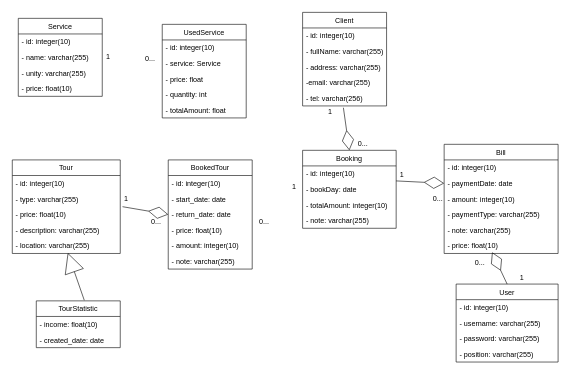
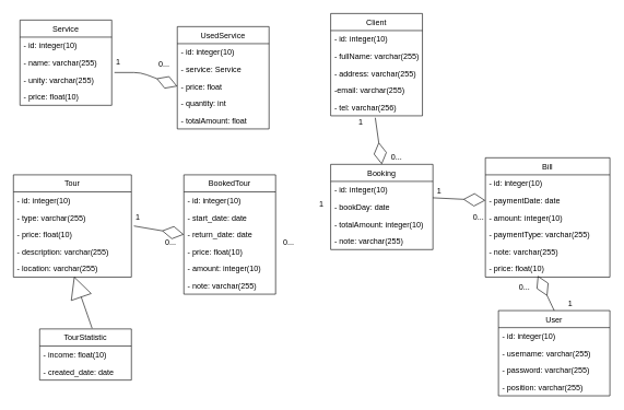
+ <mxCell id="67" value="" style="endArrow=diamondThin;html=1;exitX=1.029;exitY=0.077;exitDx=0;exitDy=0;exitPerimeter=0;entryX=0;entryY=0.5;entryDx=0;entryDy=0;endFill=0;endSize=31;" edge="1" parent="1" source="65" target="59"><mxGeometry width="50" height="50" relative="1" as="geometry"><mxPoint x="213.78" y="354" as="sourcePoint" /><mxPoint x="290" y="367" as="targetPoint" /><Array as="points"><mxPoint x="214" y="110" /></Array></mxGeometry></mxCell>
